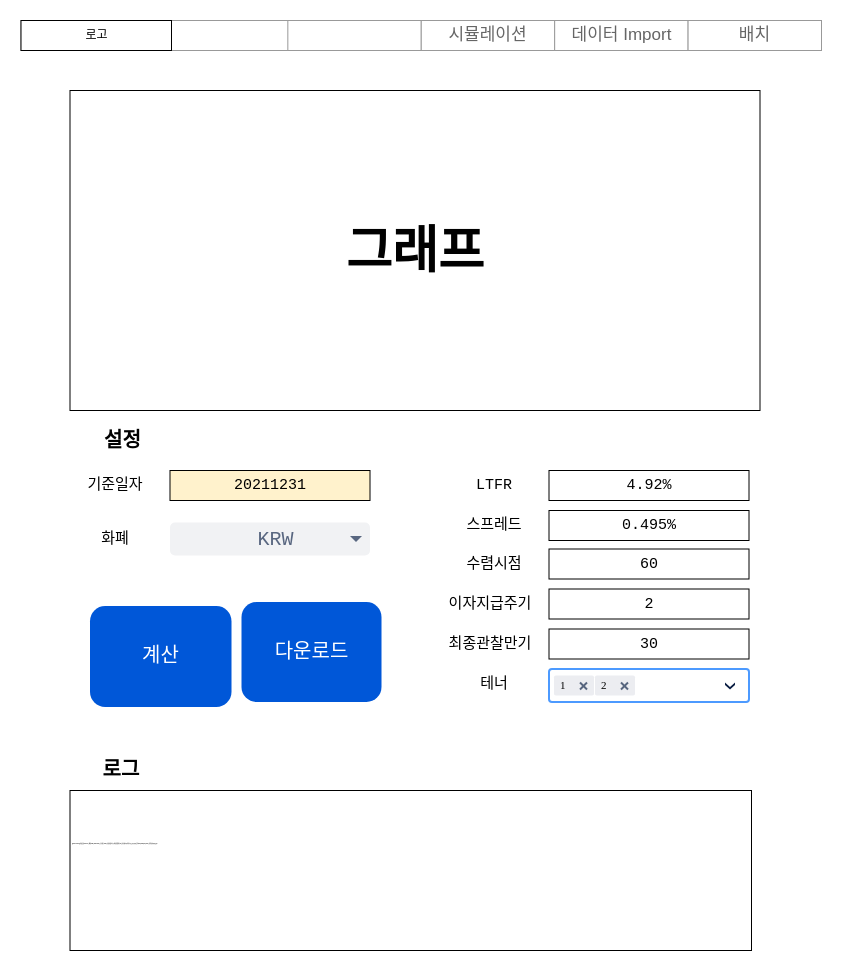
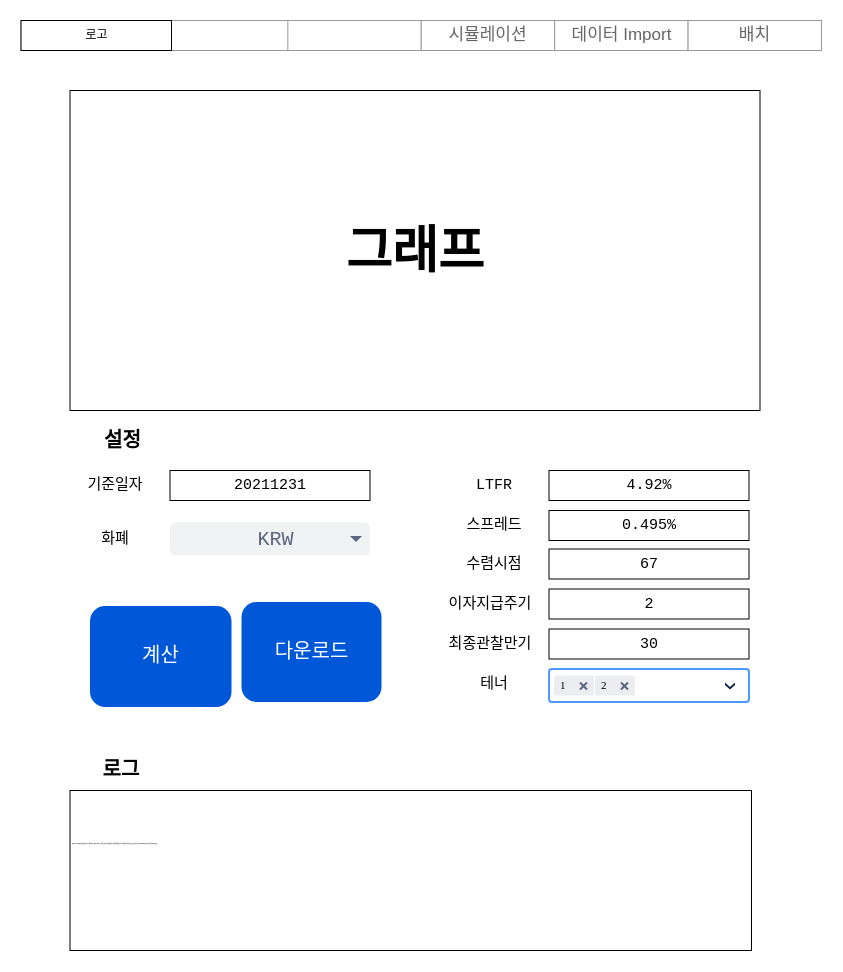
- <mxCell id="4" value="20211231" style="rounded=0;whiteSpace=wrap;html=1;fontFamily=Courier New;fontSize=15;fillColor=#fff2cc;" parent="3" vertex="1"><mxGeometry x="100" width="200" height="30" as="geometry" /></mxCell>
+ <mxCell id="4" value="20211231" style="rounded=0;whiteSpace=wrap;html=1;fontFamily=Courier New;fontSize=15;" parent="3" vertex="1"><mxGeometry x="100" width="200" height="30" as="geometry" /></mxCell>
- <mxCell id="28" value="60" style="rounded=0;whiteSpace=wrap;html=1;fontFamily=Courier New;fontSize=15;" parent="27" vertex="1"><mxGeometry x="100" width="200" height="30" as="geometry" /></mxCell>
+ <mxCell id="28" value="67" style="rounded=0;whiteSpace=wrap;html=1;fontFamily=Courier New;fontSize=15;" parent="27" vertex="1"><mxGeometry x="100" width="200" height="30" as="geometry" /></mxCell>
